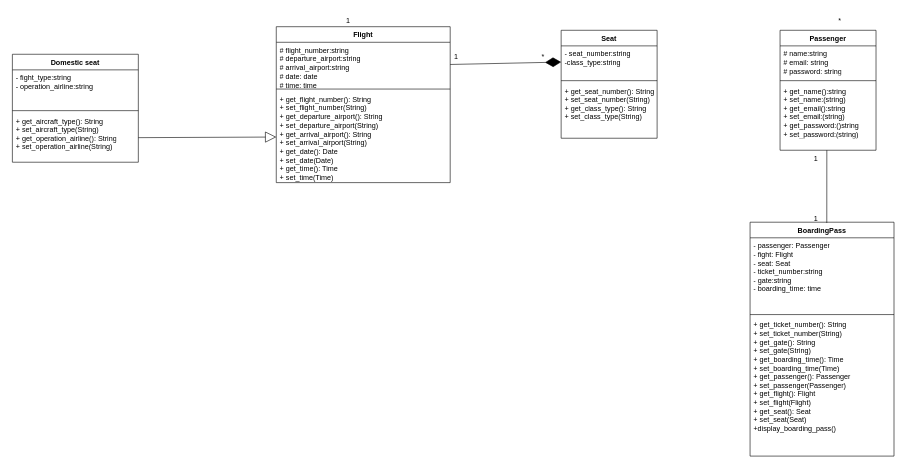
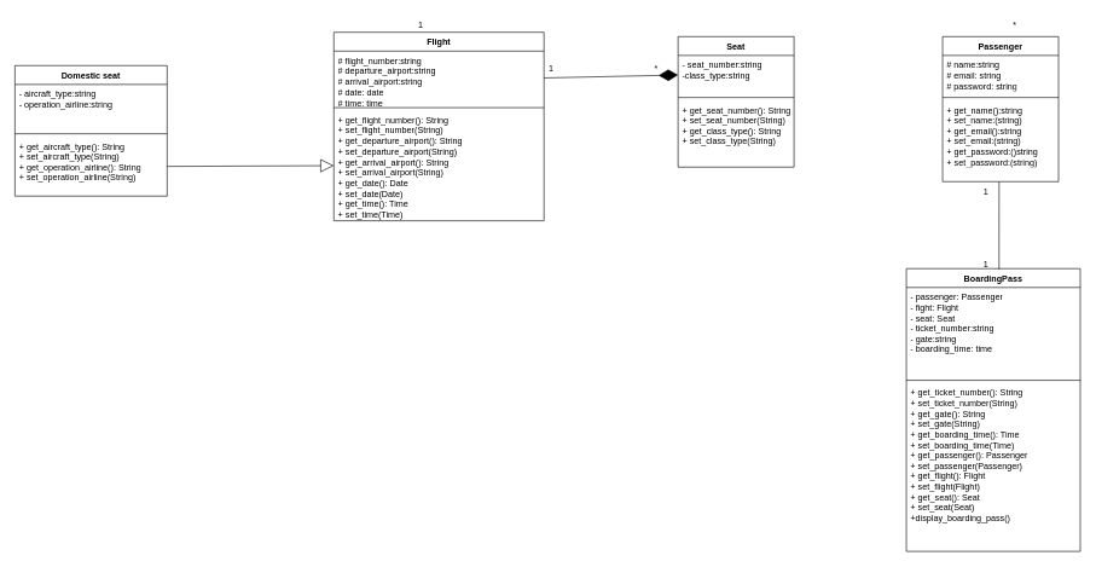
- <mxCell id="19" value="-&amp;nbsp;fight_type:string&lt;br&gt;- operation_airline:string" style="text;strokeColor=none;fillColor=none;align=left;verticalAlign=top;spacingLeft=4;spacingRight=4;overflow=hidden;rotatable=0;points=[[0,0.5],[1,0.5]];portConstraint=eastwest;whiteSpace=wrap;html=1;" vertex="1" parent="18"><mxGeometry y="26" width="210" height="64" as="geometry" /></mxCell>
+ <mxCell id="19" value="-&amp;nbsp;aircraft_type:string&lt;br&gt;- operation_airline:string" style="text;strokeColor=none;fillColor=none;align=left;verticalAlign=top;spacingLeft=4;spacingRight=4;overflow=hidden;rotatable=0;points=[[0,0.5],[1,0.5]];portConstraint=eastwest;whiteSpace=wrap;html=1;" vertex="1" parent="18"><mxGeometry y="26" width="210" height="64" as="geometry" /></mxCell>
